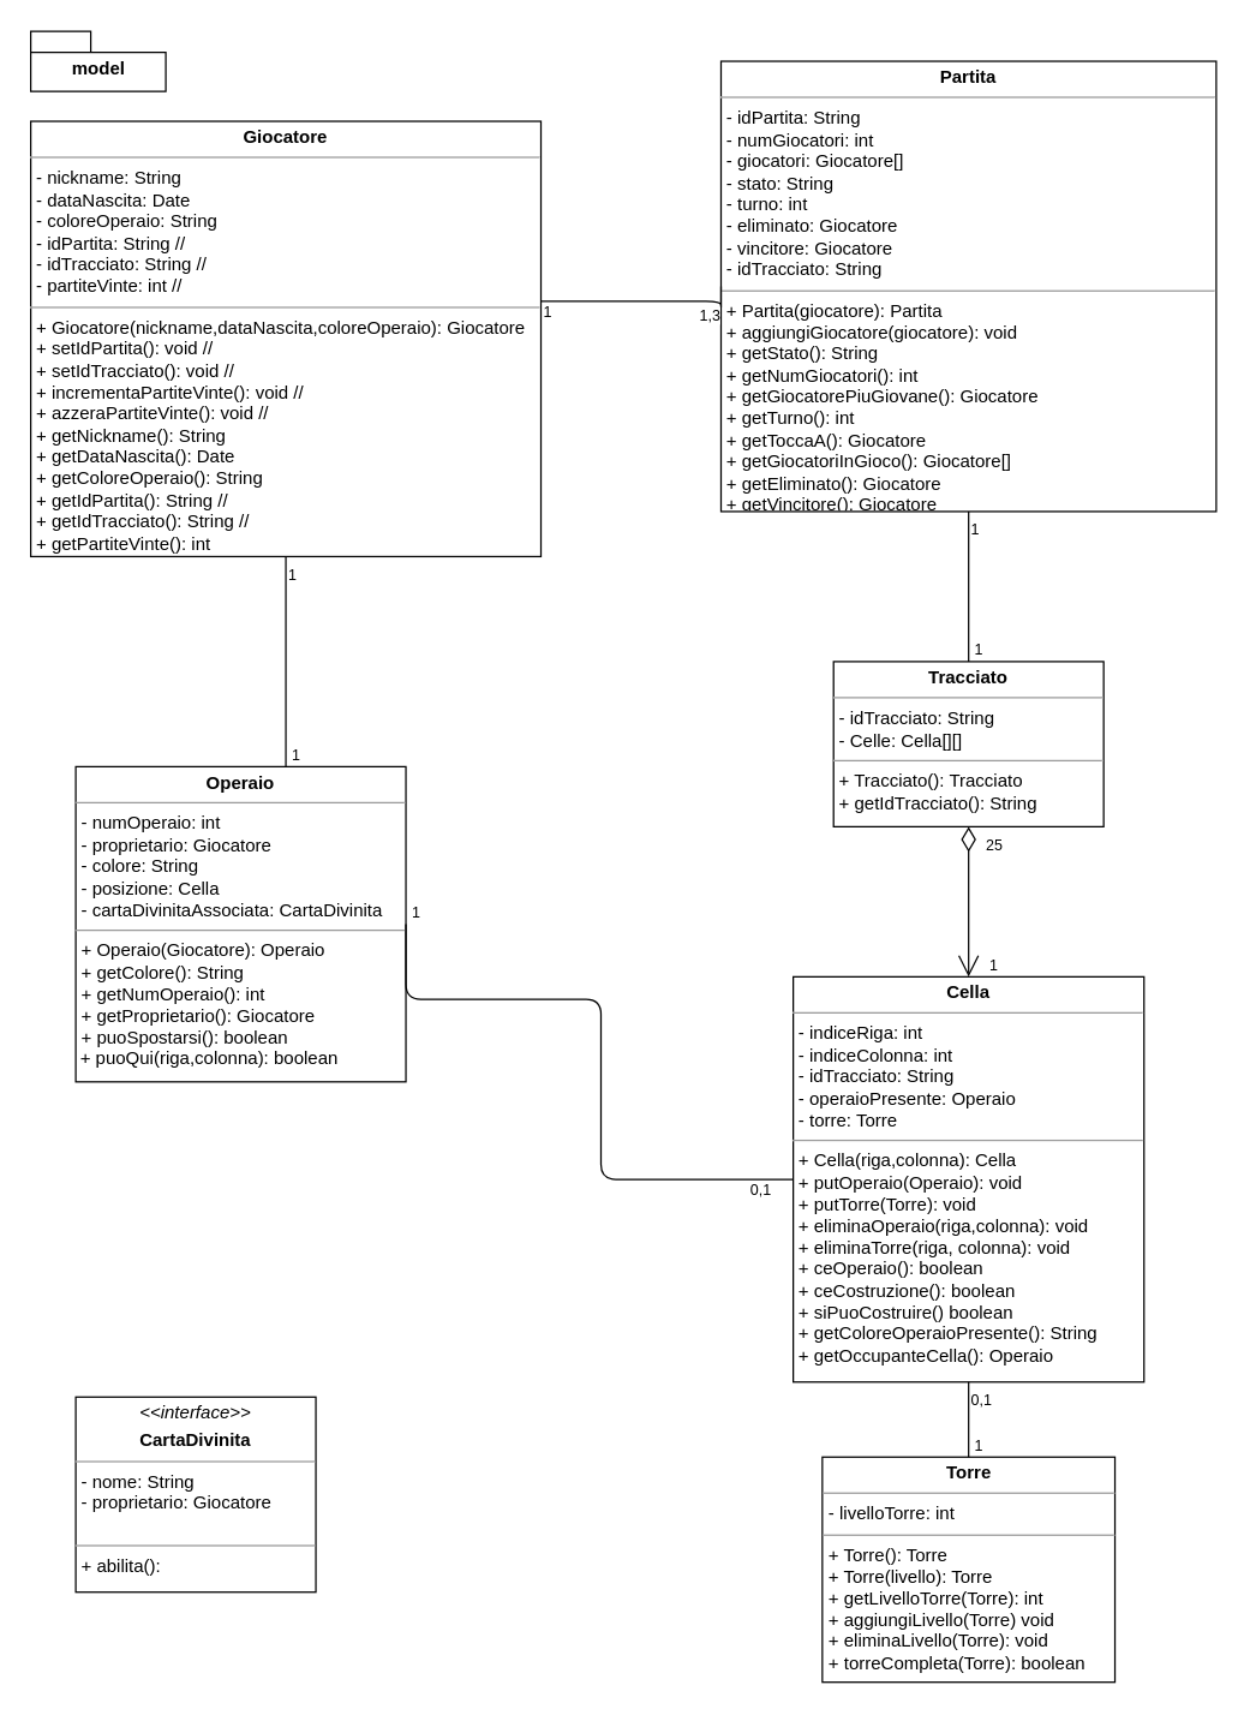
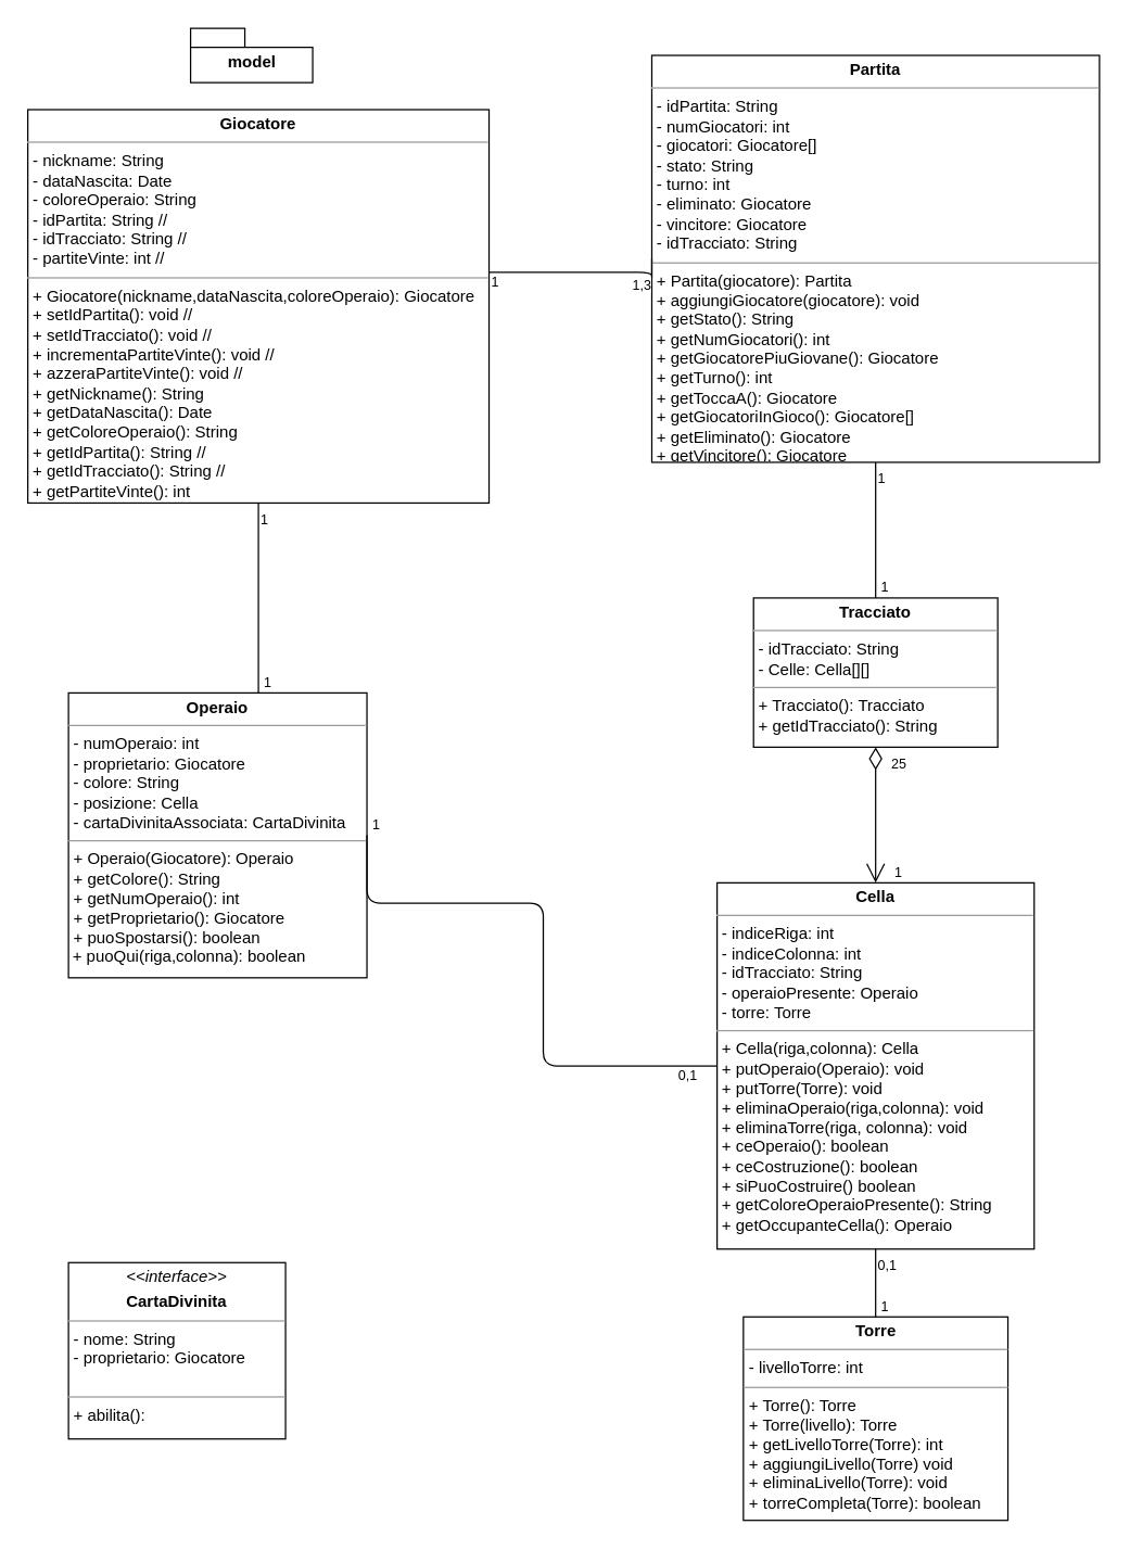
- <mxCell id="2" value="model" style="shape=folder;fontStyle=1;spacingTop=10;tabWidth=40;tabHeight=14;tabPosition=left;html=1;" parent="1" vertex="1"><mxGeometry x="20" y="20" width="90" height="40" as="geometry" /></mxCell>
+ <mxCell id="2" value="model" style="shape=folder;fontStyle=1;spacingTop=10;tabWidth=40;tabHeight=14;tabPosition=left;html=1;" parent="1" vertex="1"><mxGeometry x="140" y="20" width="90" height="40" as="geometry" /></mxCell>
